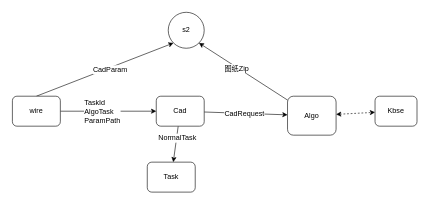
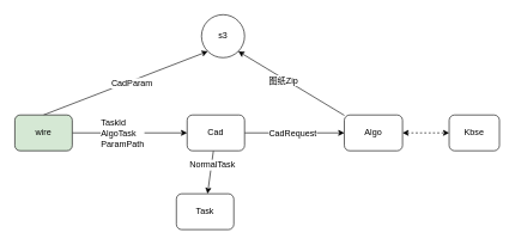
- <mxCell id="17" value="s2" style="ellipse;whiteSpace=wrap;html=1;aspect=fixed;" vertex="1" parent="1"><mxGeometry x="280" y="20" width="60" height="60" as="geometry" /></mxCell>
+ <mxCell id="17" value="s3" style="ellipse;whiteSpace=wrap;html=1;aspect=fixed;" vertex="1" parent="1"><mxGeometry x="280" y="20" width="60" height="60" as="geometry" /></mxCell>
- <mxCell id="6" value="wire" style="rounded=1;whiteSpace=wrap;html=1;" vertex="1" parent="1"><mxGeometry x="20" y="160" width="80" height="50" as="geometry" /></mxCell>
+ <mxCell id="6" value="wire" style="rounded=1;whiteSpace=wrap;html=1;fillColor=#d5e8d4;" vertex="1" parent="1"><mxGeometry x="20" y="160" width="80" height="50" as="geometry" /></mxCell>
- <mxCell id="15" value="Algo" style="rounded=1;whiteSpace=wrap;html=1;" vertex="1" parent="1"><mxGeometry x="479" y="160" width="81" height="65" as="geometry" /></mxCell>
+ <mxCell id="15" value="Algo" style="rounded=1;whiteSpace=wrap;html=1;" vertex="1" parent="1"><mxGeometry x="479" y="160" width="81" height="50" as="geometry" /></mxCell>
